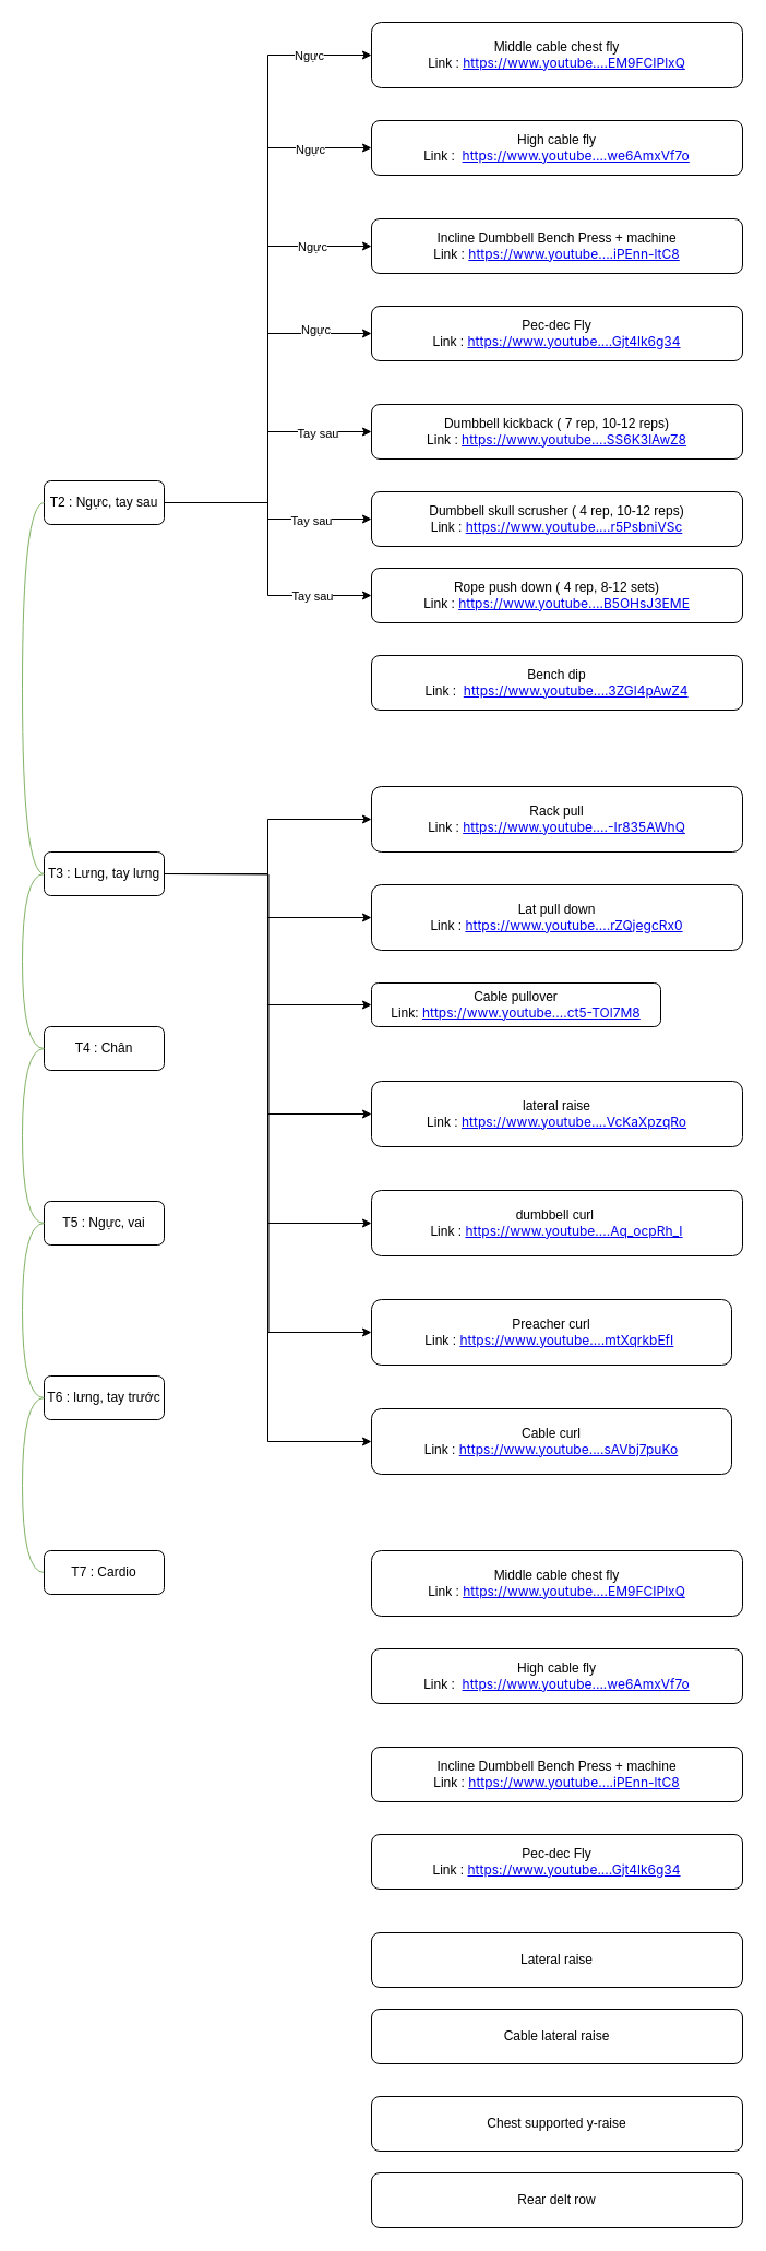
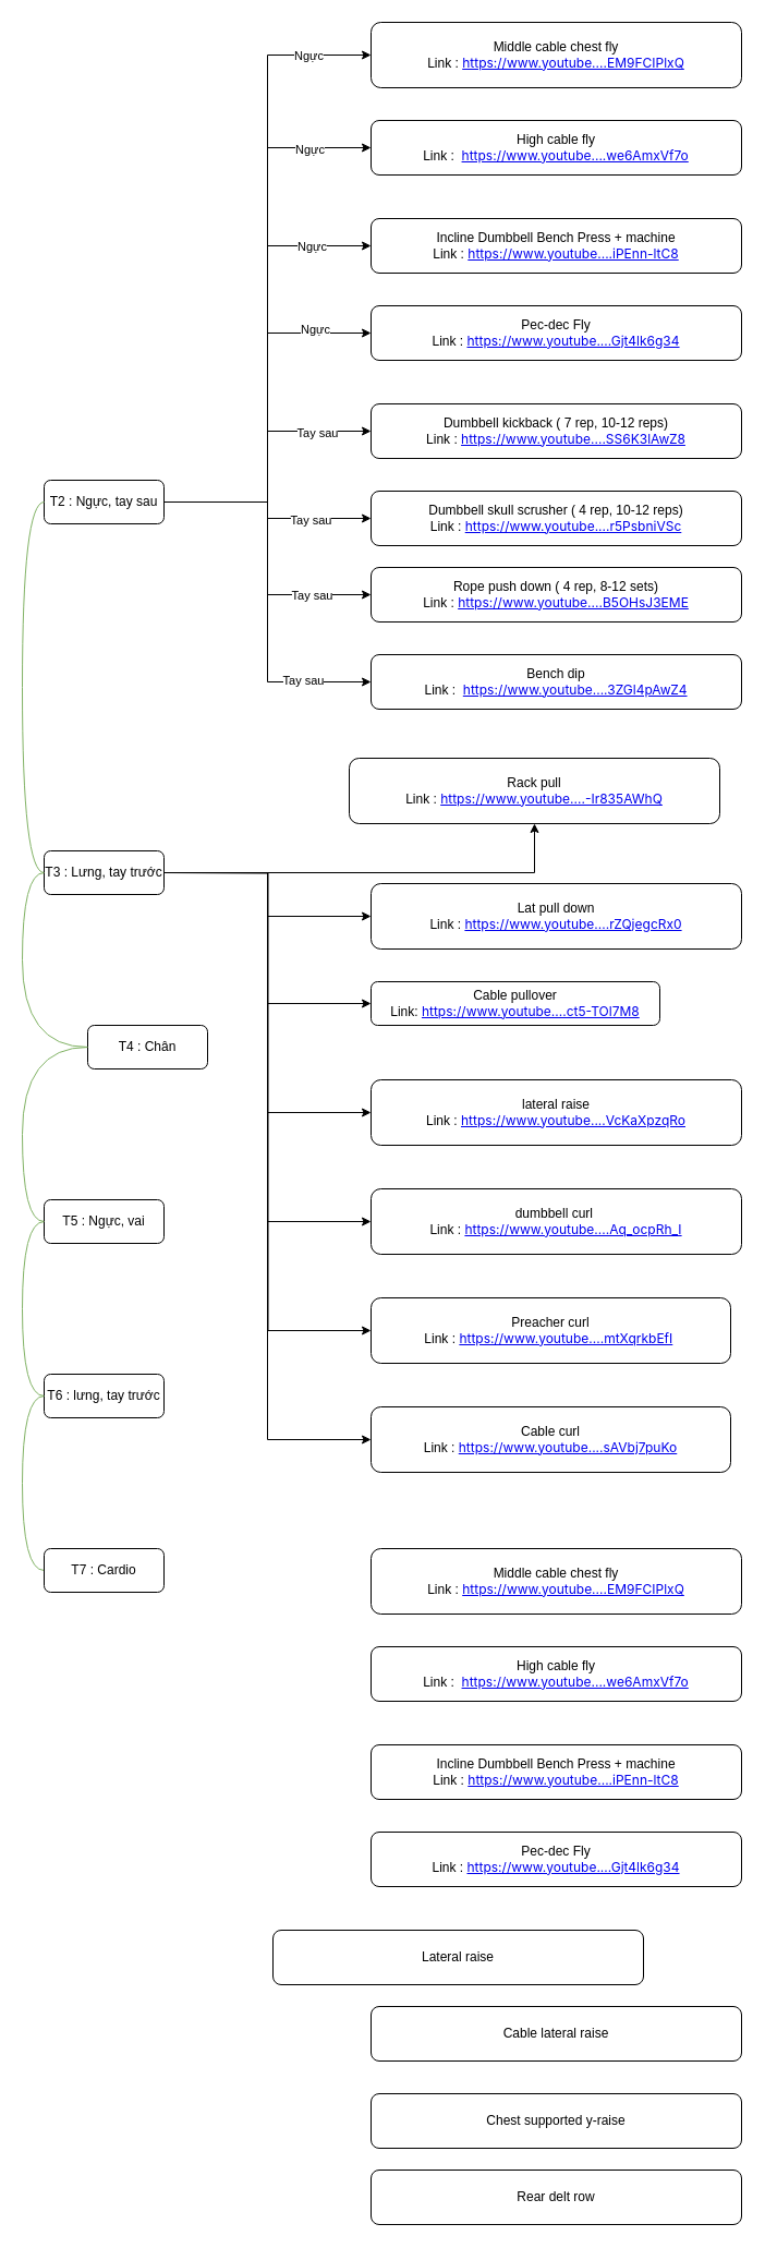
+ <mxCell id="8" style="edgeStyle=orthogonalEdgeStyle;rounded=0;orthogonalLoop=1;jettySize=auto;html=1;entryX=0;entryY=0.5;entryDx=0;entryDy=0;" parent="1" source="18" target="41" edge="1"><mxGeometry relative="1" as="geometry" /></mxCell>
+ <mxCell id="9" value="Tay sau" style="edgeLabel;html=1;align=center;verticalAlign=middle;resizable=0;points=[];" parent="8" vertex="1" connectable="0"><mxGeometry x="0.645" y="2" relative="1" as="geometry"><mxPoint as="offset" /></mxGeometry></mxCell>
- <mxCell id="44" value="Rack pull&lt;div&gt;Link :&amp;nbsp;&lt;a style=&quot;text-wrap: nowrap; border-color: var(--border-color); font-family: -apple-system, &amp;quot;system-ui&amp;quot;, &amp;quot;Segoe UI Variable&amp;quot;, &amp;quot;Segoe UI&amp;quot;, system-ui, ui-sans-serif, Helvetica, Arial, sans-serif, &amp;quot;Apple Color Emoji&amp;quot;, &amp;quot;Segoe UI Emoji&amp;quot;; text-align: start; background-color: rgb(255, 255, 255);&quot; rel=&quot;nofollow noopener noreferrer&quot; href=&quot;https://www.youtube.com/watch?v=P-Ir835AWhQ&quot; title=&quot;https://www.youtube.com/watch?v=P-Ir835AWhQ&quot; target=&quot;_blank&quot;&gt;https://www.youtube....-Ir835AWhQ&lt;/a&gt;&lt;/div&gt;" style="rounded=1;whiteSpace=wrap;html=1;" parent="1" vertex="1"><mxGeometry x="340" y="720" width="340" height="60" as="geometry" /></mxCell>
+ <mxCell id="44" value="Rack pull&lt;div&gt;Link :&amp;nbsp;&lt;a style=&quot;text-wrap: nowrap; border-color: var(--border-color); font-family: -apple-system, &amp;quot;system-ui&amp;quot;, &amp;quot;Segoe UI Variable&amp;quot;, &amp;quot;Segoe UI&amp;quot;, system-ui, ui-sans-serif, Helvetica, Arial, sans-serif, &amp;quot;Apple Color Emoji&amp;quot;, &amp;quot;Segoe UI Emoji&amp;quot;; text-align: start; background-color: rgb(255, 255, 255);&quot; rel=&quot;nofollow noopener noreferrer&quot; href=&quot;https://www.youtube.com/watch?v=P-Ir835AWhQ&quot; title=&quot;https://www.youtube.com/watch?v=P-Ir835AWhQ&quot; target=&quot;_blank&quot;&gt;https://www.youtube....-Ir835AWhQ&lt;/a&gt;&lt;/div&gt;" style="rounded=1;whiteSpace=wrap;html=1;" parent="1" vertex="1"><mxGeometry x="320" y="695" width="340" height="60" as="geometry" /></mxCell>
- <mxCell id="25" value="T3 : Lưng, tay lưng" style="rounded=1;whiteSpace=wrap;html=1;" parent="1" vertex="1"><mxGeometry x="40" y="780" width="110" height="40" as="geometry" /></mxCell>
+ <mxCell id="25" value="T3 : Lưng, tay trước" style="rounded=1;whiteSpace=wrap;html=1;" parent="1" vertex="1"><mxGeometry x="40" y="780" width="110" height="40" as="geometry" /></mxCell>
- <mxCell id="29" value="T4 : Chân" style="rounded=1;whiteSpace=wrap;html=1;" parent="1" vertex="1"><mxGeometry x="40" y="940" width="110" height="40" as="geometry" /></mxCell>
+ <mxCell id="29" value="T4 : Chân" style="rounded=1;whiteSpace=wrap;html=1;" parent="1" vertex="1"><mxGeometry x="80" y="940" width="110" height="40" as="geometry" /></mxCell>
- <mxCell id="55" value="Lateral raise" style="rounded=1;whiteSpace=wrap;html=1;" vertex="1" parent="1"><mxGeometry x="340" y="1770" width="340" height="50" as="geometry" /></mxCell>
+ <mxCell id="55" value="Lateral raise" style="rounded=1;whiteSpace=wrap;html=1;" vertex="1" parent="1"><mxGeometry x="250" y="1770" width="340" height="50" as="geometry" /></mxCell>
